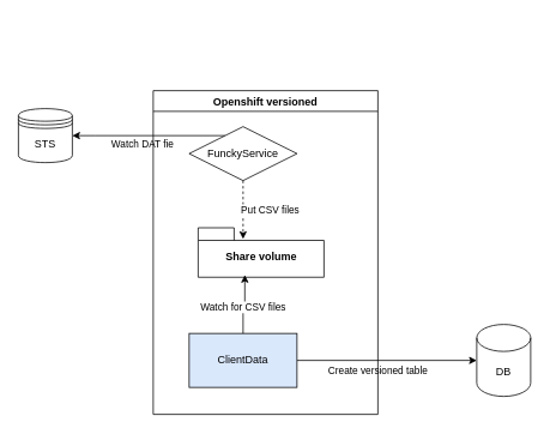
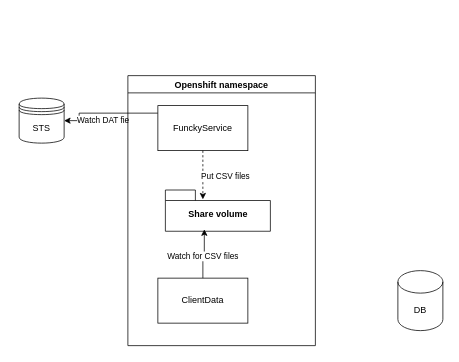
- <mxCell id="7" value="Openshift versioned" style="swimlane;" vertex="1" parent="1"><mxGeometry x="170" y="100" width="250" height="360" as="geometry" /></mxCell>
+ <mxCell id="7" value="Openshift namespace" style="swimlane;" vertex="1" parent="1"><mxGeometry x="170" y="100" width="250" height="360" as="geometry" /></mxCell>
- <mxCell id="6" value="STS" style="shape=datastore;whiteSpace=wrap;html=1;" vertex="1" parent="1"><mxGeometry x="20" y="120" width="60" height="60" as="geometry" /></mxCell>
+ <mxCell id="6" value="STS" style="shape=datastore;whiteSpace=wrap;html=1;" vertex="1" parent="1"><mxGeometry x="25" y="130" width="60" height="60" as="geometry" /></mxCell>
- <mxCell id="8" value="FunckyService" style="rhombus;whiteSpace=wrap;html=1;" vertex="1" parent="7"><mxGeometry x="40" y="40" width="120" height="60" as="geometry" /></mxCell>
+ <mxCell id="8" value="FunckyService" style="rounded=0;whiteSpace=wrap;html=1;" vertex="1" parent="7"><mxGeometry x="40" y="40" width="120" height="60" as="geometry" /></mxCell>
- <mxCell id="12" value="ClientData" style="rounded=0;whiteSpace=wrap;html=1;fillColor=#dae8fc;" vertex="1" parent="7"><mxGeometry x="40" y="270" width="120" height="60" as="geometry" /></mxCell>
+ <mxCell id="12" value="ClientData" style="rounded=0;whiteSpace=wrap;html=1;" vertex="1" parent="7"><mxGeometry x="40" y="270" width="120" height="60" as="geometry" /></mxCell>
- <mxCell id="3" style="edgeStyle=orthogonalEdgeStyle;rounded=0;orthogonalLoop=1;jettySize=auto;html=1;" edge="1" parent="1" source="12" target="5"><mxGeometry relative="1" as="geometry" /></mxCell>
- <mxCell id="4" value="Create versioned table" style="edgeLabel;html=1;align=center;verticalAlign=middle;resizable=0;points=[];" vertex="1" connectable="0" parent="3"><mxGeometry x="0.127" y="3" relative="1" as="geometry"><mxPoint x="-24" y="13" as="offset" /></mxGeometry></mxCell>
